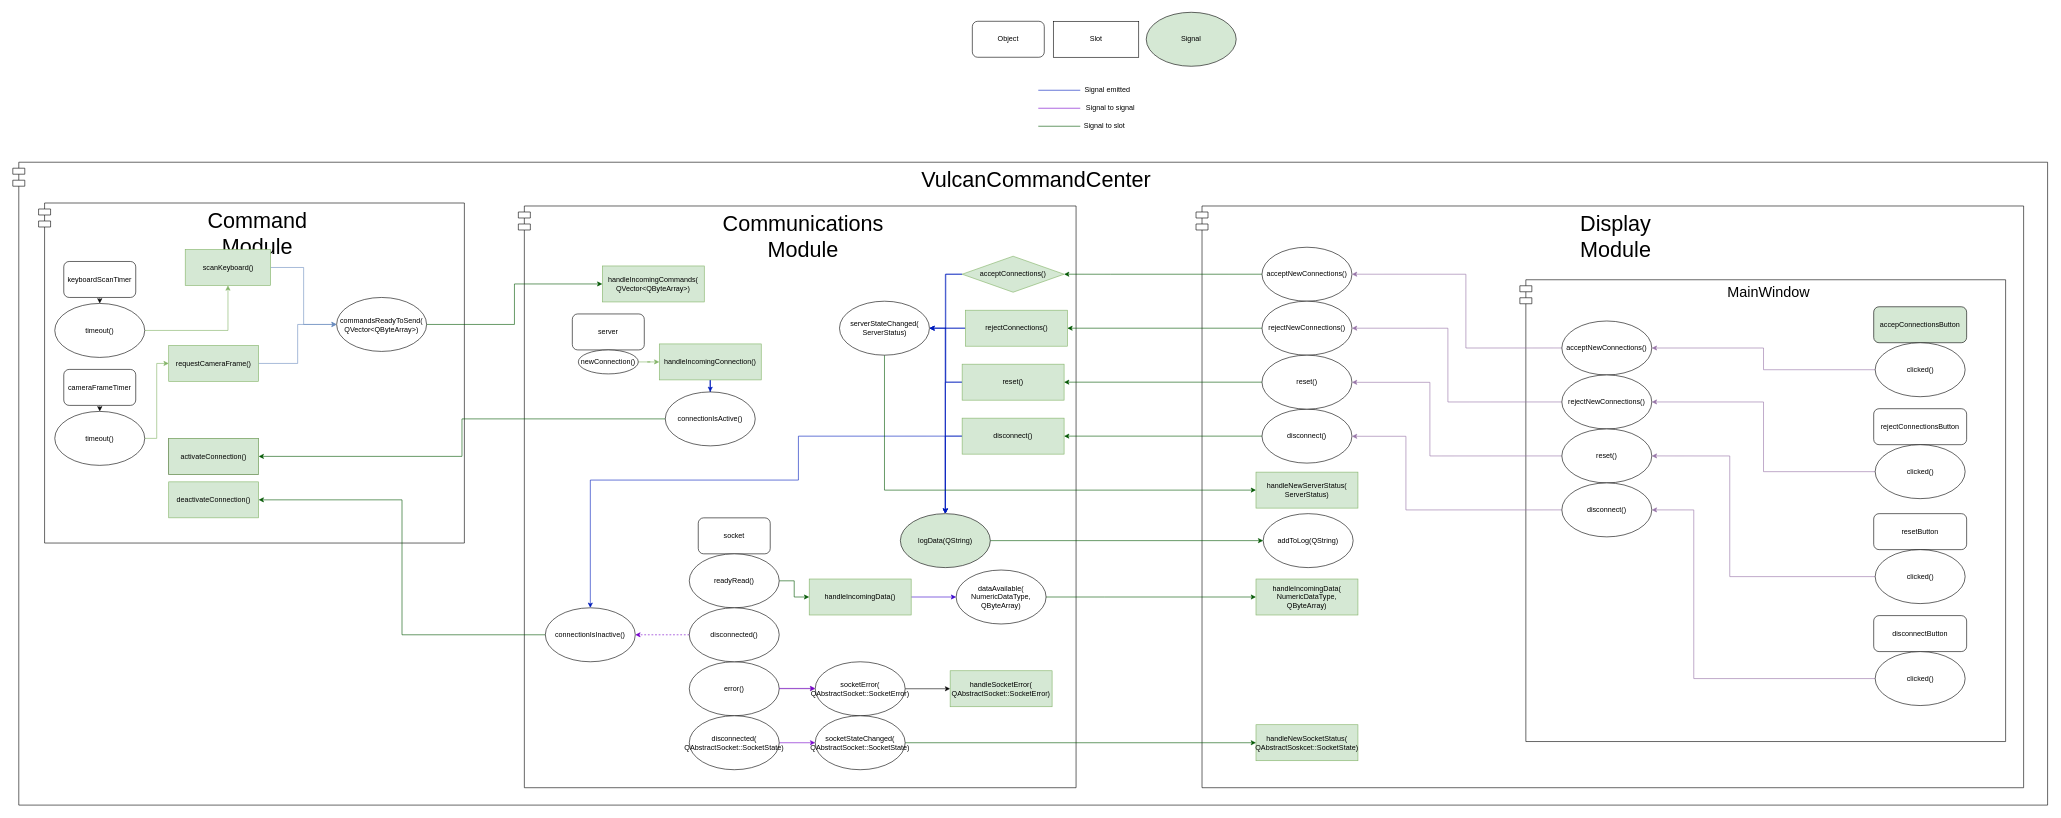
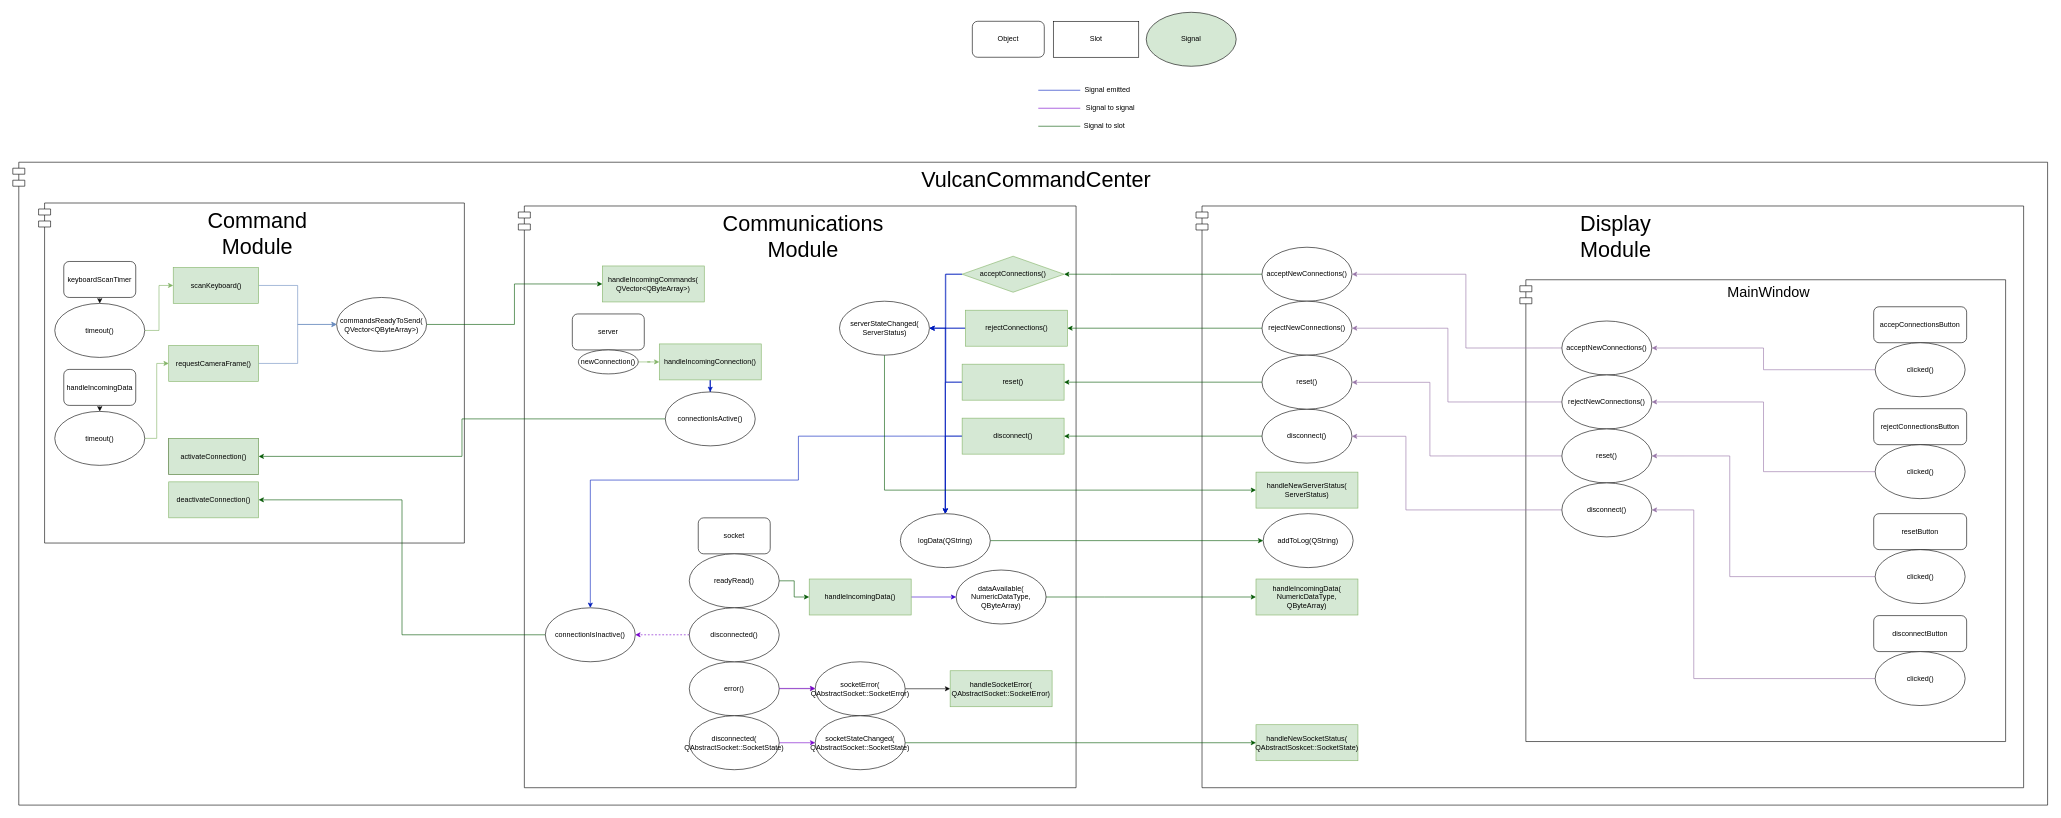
- <mxCell id="7" value="scanKeyboard()" style="rounded=0;whiteSpace=wrap;html=1;fillColor=#d5e8d4;strokeColor=#82b366;" vertex="1" parent="1"><mxGeometry x="307.5" y="415.5" width="142.5" height="60" as="geometry" /></mxCell>
+ <mxCell id="7" value="scanKeyboard()" style="rounded=0;whiteSpace=wrap;html=1;fillColor=#d5e8d4;strokeColor=#82b366;" vertex="1" parent="1"><mxGeometry x="287.5" y="445.5" width="142.5" height="60" as="geometry" /></mxCell>
- <mxCell id="77" value="accepConnectionsButton" style="rounded=1;whiteSpace=wrap;html=1;fillColor=#d5e8d4;" vertex="1" parent="1"><mxGeometry x="3123" y="511" width="155" height="60" as="geometry" /></mxCell>
+ <mxCell id="77" value="accepConnectionsButton" style="rounded=1;whiteSpace=wrap;html=1;" vertex="1" parent="1"><mxGeometry x="3123" y="511" width="155" height="60" as="geometry" /></mxCell>
- <mxCell id="17" value="cameraFrameTimer" style="rounded=1;whiteSpace=wrap;html=1;" vertex="1" parent="1"><mxGeometry x="105" y="615.5" width="120" height="60" as="geometry" /></mxCell>
+ <mxCell id="17" value="handleIncomingData" style="rounded=1;whiteSpace=wrap;html=1;" vertex="1" parent="1"><mxGeometry x="105" y="615.5" width="120" height="60" as="geometry" /></mxCell>
- <mxCell id="108" value="logData(QString)" style="ellipse;whiteSpace=wrap;html=1;fillColor=#d5e8d4;" vertex="1" parent="1"><mxGeometry x="1500" y="856" width="150" height="90" as="geometry" /></mxCell>
+ <mxCell id="108" value="logData(QString)" style="ellipse;whiteSpace=wrap;html=1;" vertex="1" parent="1"><mxGeometry x="1500" y="856" width="150" height="90" as="geometry" /></mxCell>
